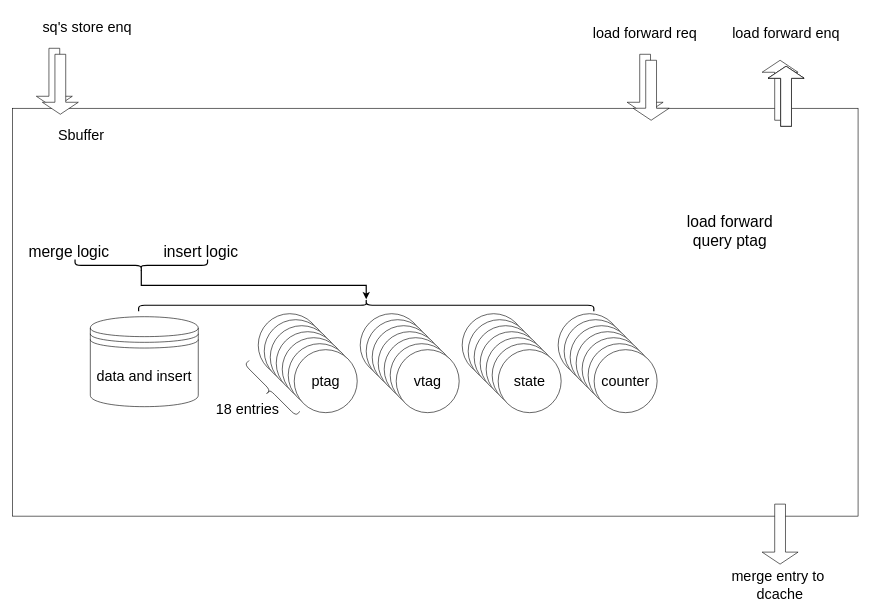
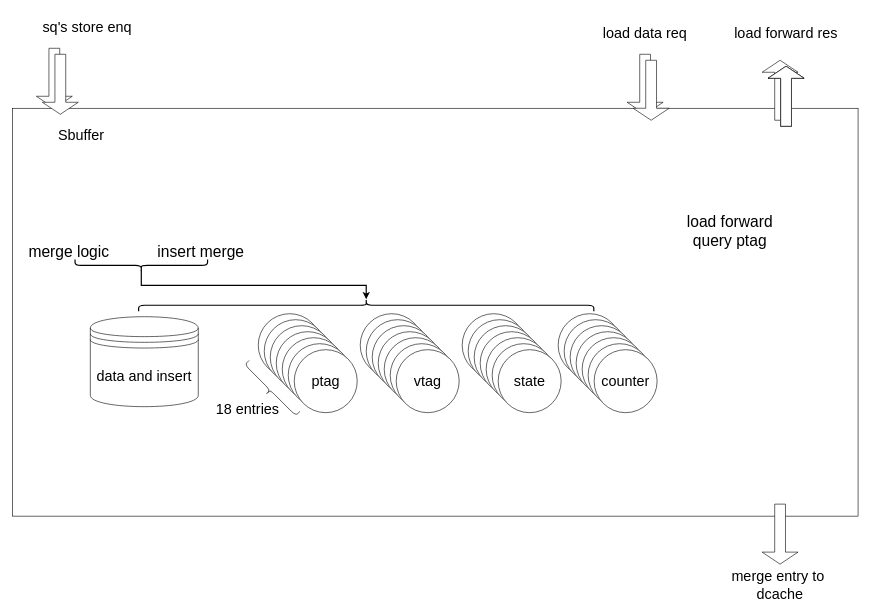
- <mxCell id="47" value="load forward req" style="text;html=1;strokeColor=none;fillColor=none;align=center;verticalAlign=middle;whiteSpace=wrap;rounded=0;fontSize=24;" vertex="1" parent="1"><mxGeometry x="950" y="30" width="250" height="50" as="geometry" /></mxCell>
+ <mxCell id="47" value="load data req" style="text;html=1;strokeColor=none;fillColor=none;align=center;verticalAlign=middle;whiteSpace=wrap;rounded=0;fontSize=24;" vertex="1" parent="1"><mxGeometry x="950" y="30" width="250" height="50" as="geometry" /></mxCell>
- <mxCell id="41" value="load forward enq" style="text;html=1;strokeColor=none;fillColor=none;align=center;verticalAlign=middle;whiteSpace=wrap;rounded=0;fontSize=24;" vertex="1" parent="1"><mxGeometry x="1185" y="30" width="250" height="50" as="geometry" /></mxCell>
+ <mxCell id="41" value="load forward res" style="text;html=1;strokeColor=none;fillColor=none;align=center;verticalAlign=middle;whiteSpace=wrap;rounded=0;fontSize=24;" vertex="1" parent="1"><mxGeometry x="1185" y="30" width="250" height="50" as="geometry" /></mxCell>
- <mxCell id="37" value="insert logic" style="shape=image;html=1;verticalAlign=top;verticalLabelPosition=bottom;labelBackgroundColor=#ffffff;imageAspect=0;aspect=fixed;image=https://cdn2.iconfinder.com/data/icons/competitive-strategy-and-corporate-training/512/745_Business_gear_management_operation_process_Business_Management-128.png;fontSize=26;" vertex="1" parent="1"><mxGeometry x="270" y="270" width="128" height="128" as="geometry" /></mxCell>
+ <mxCell id="37" value="insert merge" style="shape=image;html=1;verticalAlign=top;verticalLabelPosition=bottom;labelBackgroundColor=#ffffff;imageAspect=0;aspect=fixed;image=https://cdn2.iconfinder.com/data/icons/competitive-strategy-and-corporate-training/512/745_Business_gear_management_operation_process_Business_Management-128.png;fontSize=26;" vertex="1" parent="1"><mxGeometry x="270" y="270" width="128" height="128" as="geometry" /></mxCell>
